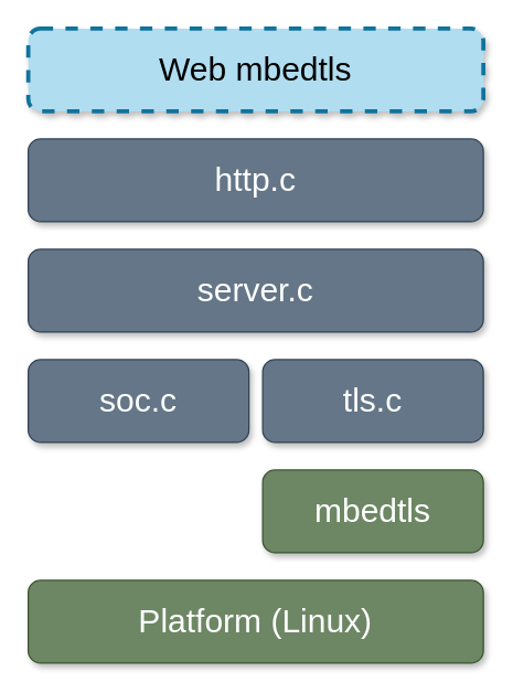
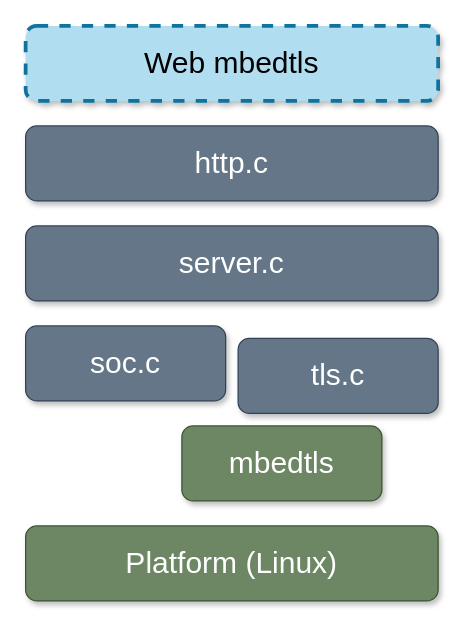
- <mxCell id="6" value="tls.c" style="rounded=1;whiteSpace=wrap;html=1;fontSize=24;fillColor=#647687;fontColor=#ffffff;strokeColor=#314354;glass=0;shadow=1;sketch=0;" parent="1" vertex="1"><mxGeometry x="190" y="260" width="160" height="60" as="geometry" /></mxCell>
+ <mxCell id="6" value="tls.c" style="rounded=1;whiteSpace=wrap;html=1;fontSize=24;fillColor=#647687;fontColor=#ffffff;strokeColor=#314354;glass=0;shadow=1;sketch=0;" parent="1" vertex="1"><mxGeometry x="190" y="270" width="160" height="60" as="geometry" /></mxCell>
- <mxCell id="7" value="mbedtls" style="rounded=1;whiteSpace=wrap;html=1;fontSize=24;fillColor=#6d8764;fontColor=#ffffff;strokeColor=#3A5431;glass=0;shadow=1;sketch=0;" parent="1" vertex="1"><mxGeometry x="190" y="340" width="160" height="60" as="geometry" /></mxCell>
+ <mxCell id="7" value="mbedtls" style="rounded=1;whiteSpace=wrap;html=1;fontSize=24;fillColor=#6d8764;fontColor=#ffffff;strokeColor=#3A5431;glass=0;shadow=1;sketch=0;" parent="1" vertex="1"><mxGeometry x="145" y="340" width="160" height="60" as="geometry" /></mxCell>
